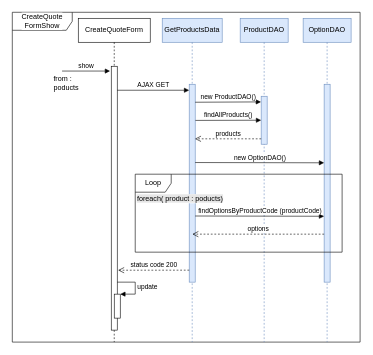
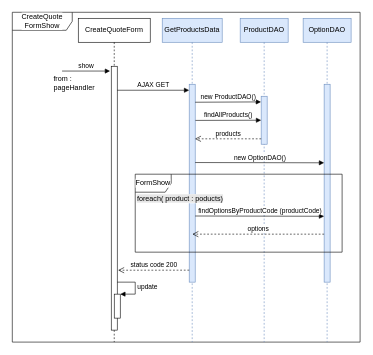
- <mxCell id="11" value="from :&lt;br&gt;poducts" style="text;html=1;strokeColor=none;fillColor=none;align=left;verticalAlign=middle;whiteSpace=wrap;rounded=0;labelBackgroundColor=#FFFFFF;" vertex="1" parent="1"><mxGeometry x="87" y="123" width="80" height="30" as="geometry" /></mxCell>
+ <mxCell id="11" value="from :&lt;br&gt;pageHandler" style="text;html=1;strokeColor=none;fillColor=none;align=left;verticalAlign=middle;whiteSpace=wrap;rounded=0;labelBackgroundColor=#FFFFFF;" vertex="1" parent="1"><mxGeometry x="87" y="123" width="80" height="30" as="geometry" /></mxCell>
- <mxCell id="19" value="Loop" style="shape=umlFrame;whiteSpace=wrap;html=1;labelBackgroundColor=#FFFFFF;" vertex="1" parent="1"><mxGeometry x="225" y="290" width="345" height="130" as="geometry" /></mxCell>
+ <mxCell id="19" value="FormShow" style="shape=umlFrame;whiteSpace=wrap;html=1;labelBackgroundColor=#FFFFFF;" vertex="1" parent="1"><mxGeometry x="225" y="290" width="345" height="130" as="geometry" /></mxCell>
